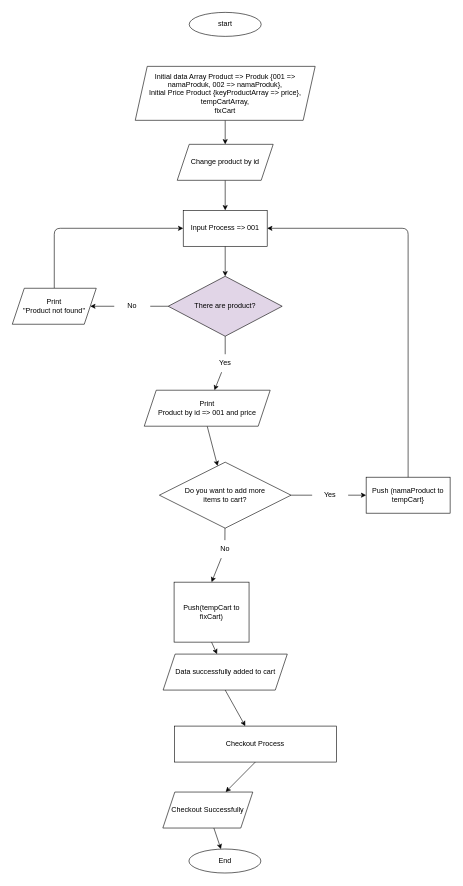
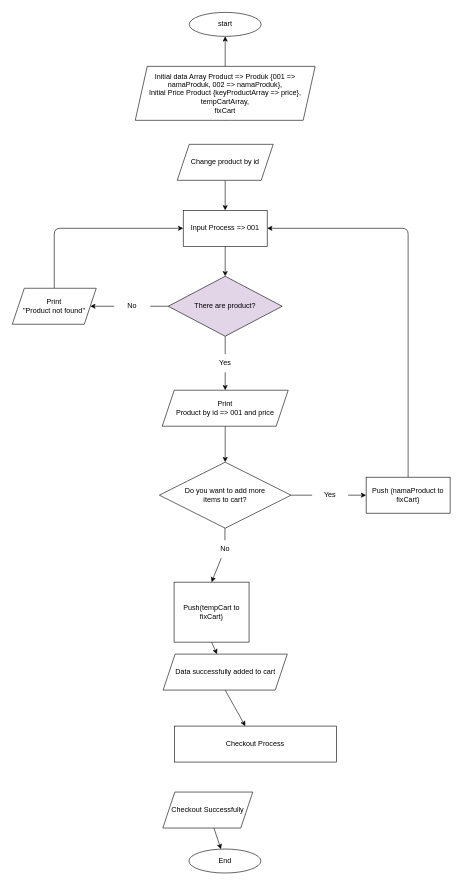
- <mxCell id="3" style="edgeStyle=none;html=1;exitX=0.5;exitY=1;exitDx=0;exitDy=0;entryX=0.5;entryY=0;entryDx=0;entryDy=0;" edge="1" parent="1" source="4" target="6"><mxGeometry relative="1" as="geometry" /></mxCell>
+ <mxCell id="3" style="edgeStyle=none;html=1;exitX=0.5;exitY=1;exitDx=0;exitDy=0;" edge="1" parent="1" source="4" target="2"><mxGeometry relative="1" as="geometry" /></mxCell>
- <mxCell id="17" value="Print&lt;br&gt;Product by id =&amp;gt; 001 and price" style="shape=parallelogram;perimeter=parallelogramPerimeter;whiteSpace=wrap;html=1;fixedSize=1;" vertex="1" parent="1"><mxGeometry x="240" y="650" width="210" height="60" as="geometry" /></mxCell>
+ <mxCell id="17" value="Print&lt;br&gt;Product by id =&amp;gt; 001 and price" style="shape=parallelogram;perimeter=parallelogramPerimeter;whiteSpace=wrap;html=1;fixedSize=1;" vertex="1" parent="1"><mxGeometry x="270" y="650" width="210" height="60" as="geometry" /></mxCell>
- <mxCell id="23" value="Push (namaProduct to tempCart}" style="rounded=0;whiteSpace=wrap;html=1;" vertex="1" parent="1"><mxGeometry x="610" y="795" width="140" height="60" as="geometry" /></mxCell>
+ <mxCell id="23" value="Push (namaProduct to fixCart}" style="rounded=0;whiteSpace=wrap;html=1;" vertex="1" parent="1"><mxGeometry x="610" y="795" width="140" height="60" as="geometry" /></mxCell>
- <mxCell id="33" style="edgeStyle=none;html=1;exitX=0.5;exitY=1;exitDx=0;exitDy=0;" edge="1" parent="1" source="34" target="36"><mxGeometry relative="1" as="geometry" /></mxCell>
